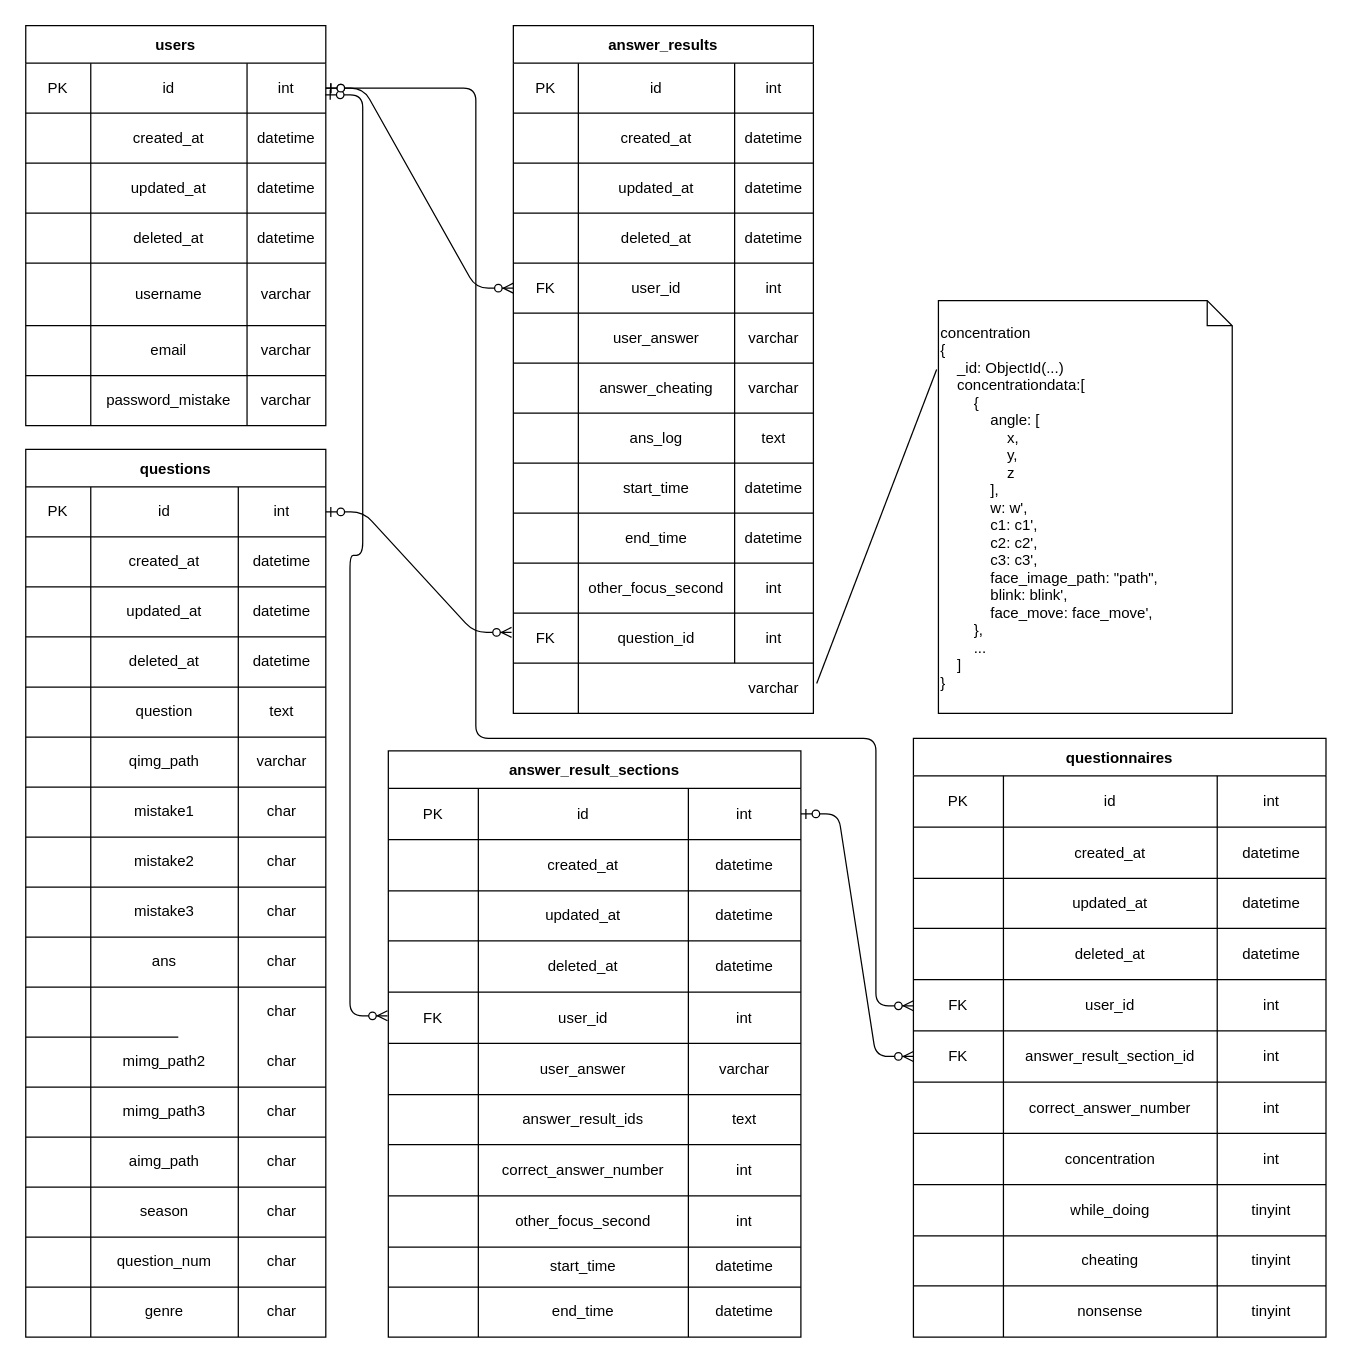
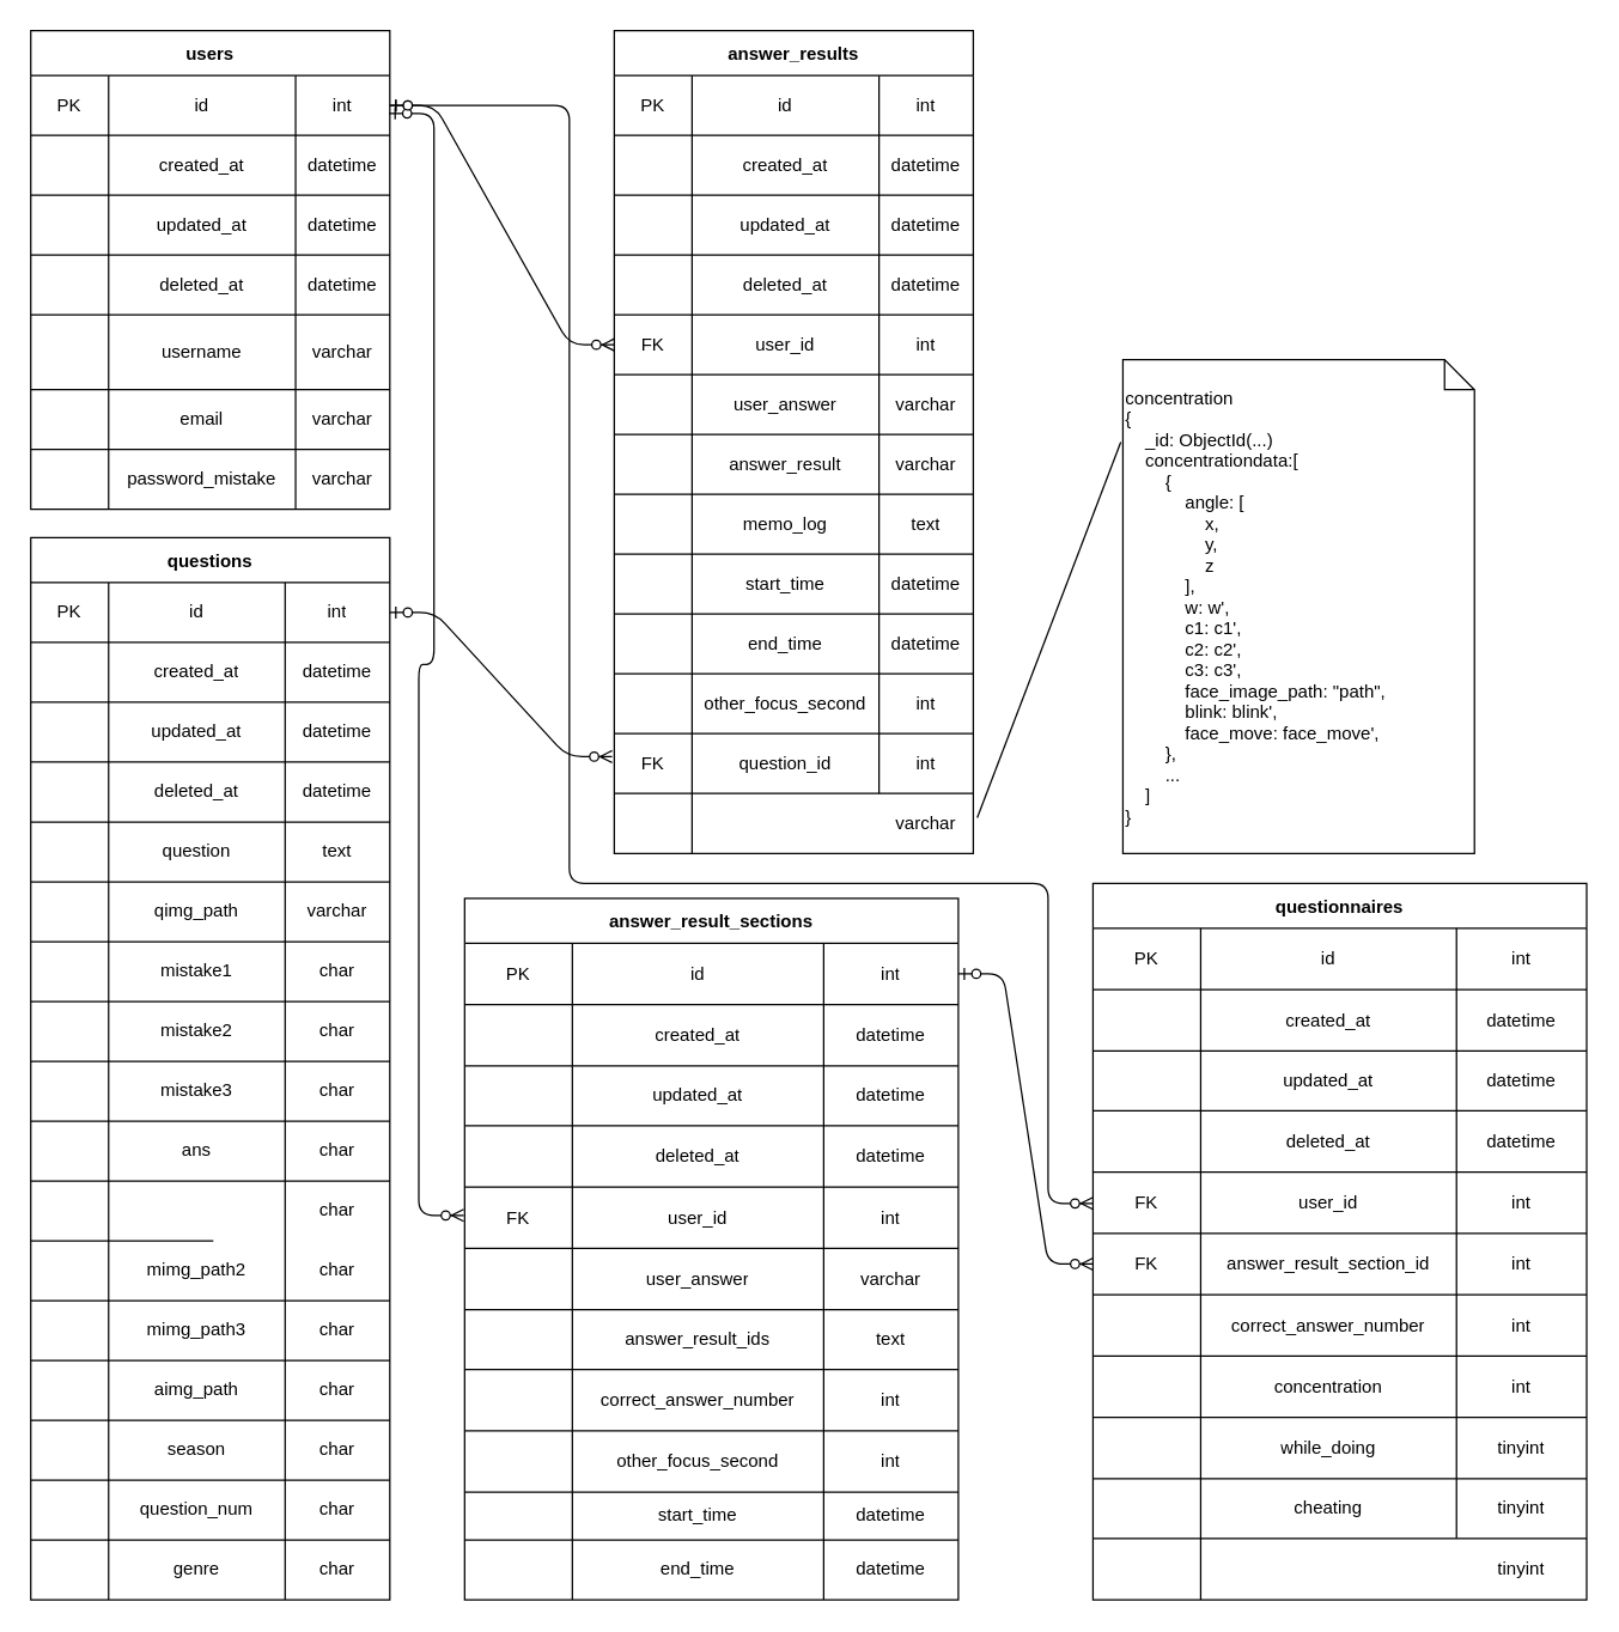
- <mxCell id="29" value="answer_cheating" style="shape=partialRectangle;whiteSpace=wrap;connectable=0;fillColor=none;top=0;left=0;bottom=0;right=0;overflow=hidden;" parent="27" vertex="1"><mxGeometry x="52" width="125" height="40" as="geometry" /></mxCell>
+ <mxCell id="29" value="answer_result" style="shape=partialRectangle;whiteSpace=wrap;connectable=0;fillColor=none;top=0;left=0;bottom=0;right=0;overflow=hidden;" parent="27" vertex="1"><mxGeometry x="52" width="125" height="40" as="geometry" /></mxCell>
- <mxCell id="33" value="ans_log" style="shape=partialRectangle;whiteSpace=wrap;connectable=0;fillColor=none;top=0;left=0;bottom=0;right=0;overflow=hidden;" parent="31" vertex="1"><mxGeometry x="52" width="125" height="40" as="geometry" /></mxCell>
+ <mxCell id="33" value="memo_log" style="shape=partialRectangle;whiteSpace=wrap;connectable=0;fillColor=none;top=0;left=0;bottom=0;right=0;overflow=hidden;" parent="31" vertex="1"><mxGeometry x="52" width="125" height="40" as="geometry" /></mxCell>
- <mxCell id="241" value="nonsense" style="shape=partialRectangle;whiteSpace=wrap;connectable=0;fillColor=none;top=0;left=0;bottom=0;right=0;overflow=hidden;" parent="239" vertex="1"><mxGeometry x="72" width="171" height="41" as="geometry" /></mxCell>
